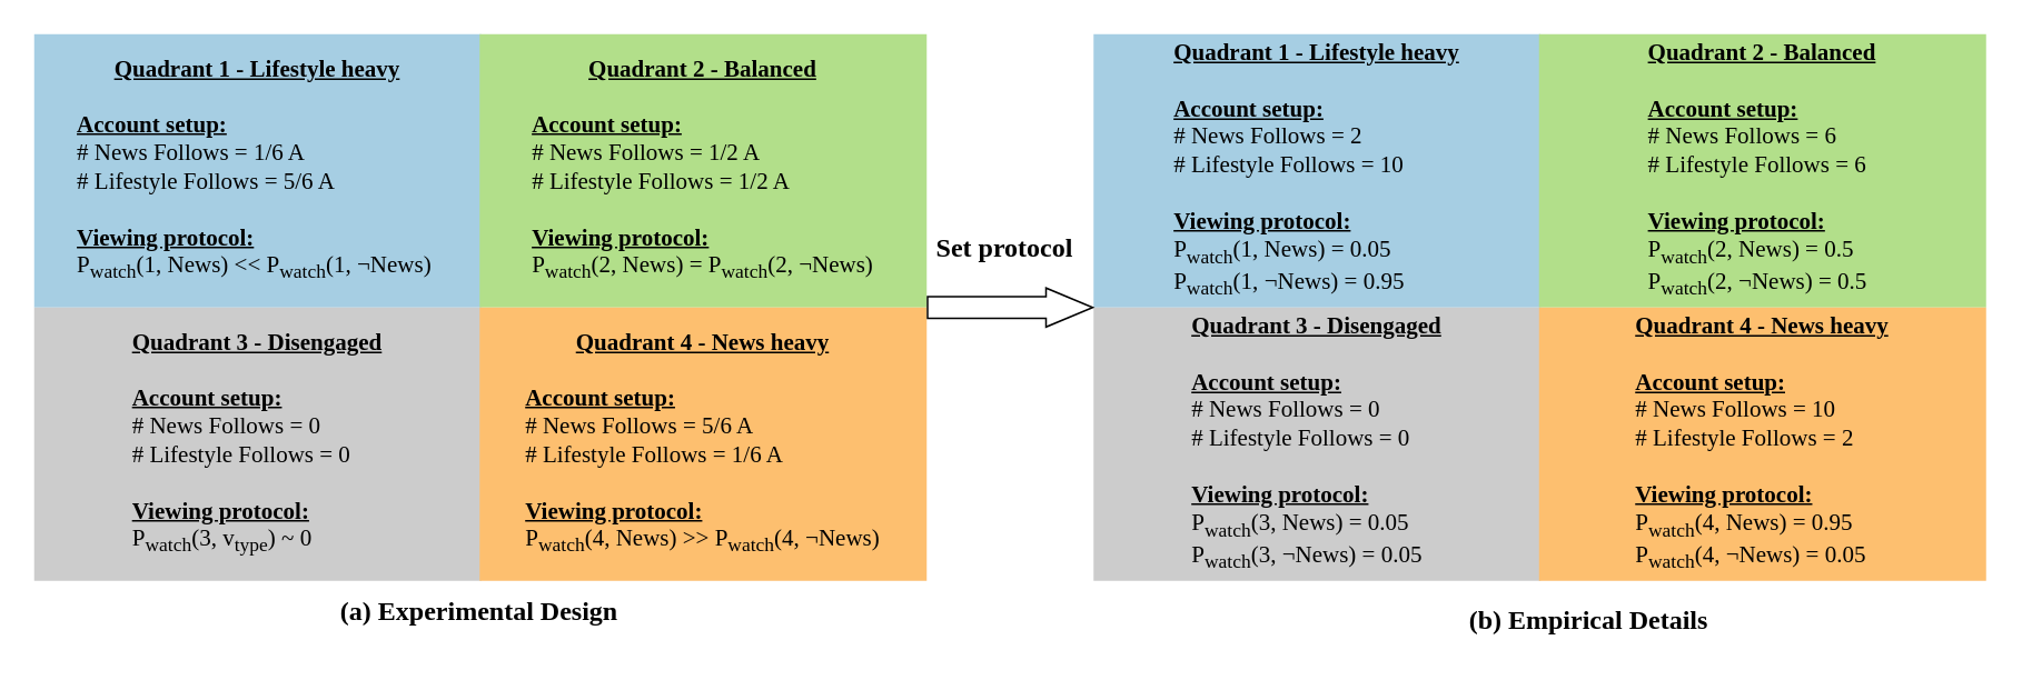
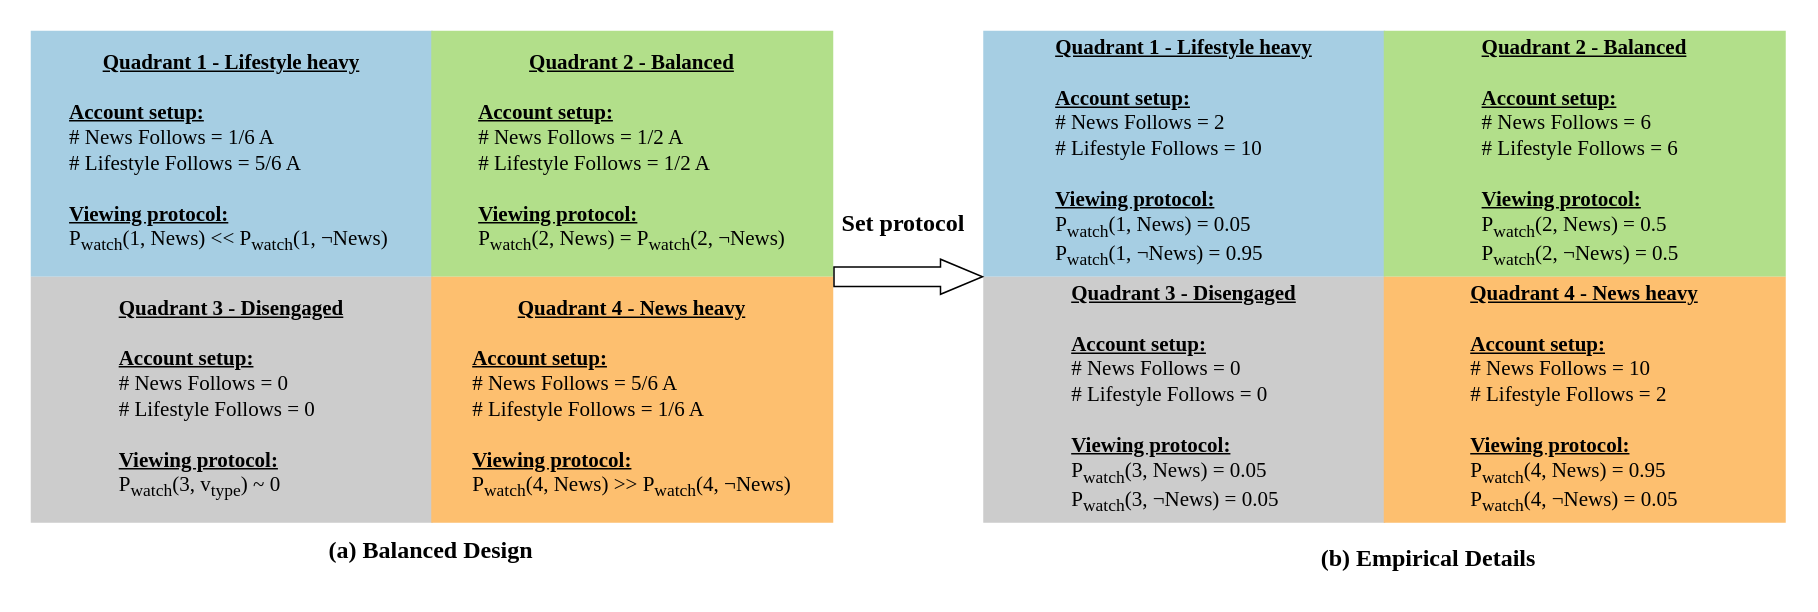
- <mxCell id="6" value="(a) Experimental Design" style="text;html=1;align=center;verticalAlign=middle;whiteSpace=wrap;rounded=0;fontFamily=Times New Roman;fontSize=16;fontStyle=1" parent="1" vertex="1"><mxGeometry x="192" y="351" width="190" height="30" as="geometry" /></mxCell>
+ <mxCell id="6" value="(a) Balanced Design" style="text;html=1;align=center;verticalAlign=middle;whiteSpace=wrap;rounded=0;fontFamily=Times New Roman;fontSize=16;fontStyle=1" parent="1" vertex="1"><mxGeometry x="192" y="351" width="190" height="30" as="geometry" /></mxCell>
